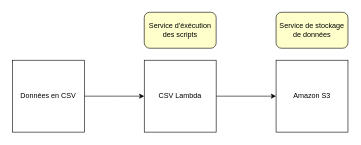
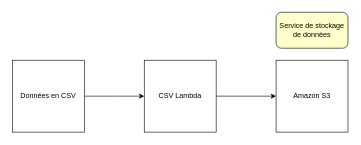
- <mxCell id="7" value="Service d'éxécution des scripts" style="rounded=1;whiteSpace=wrap;html=1;fillColor=#FFFFCC;" vertex="1" parent="1"><mxGeometry x="240" width="120" height="60" as="geometry" y="20" /></mxCell>
